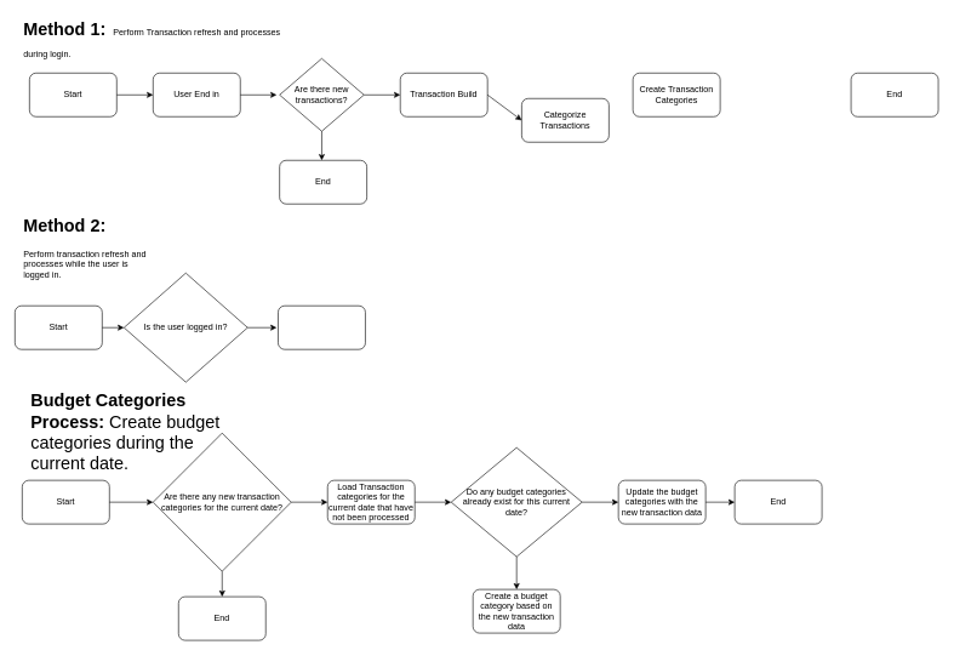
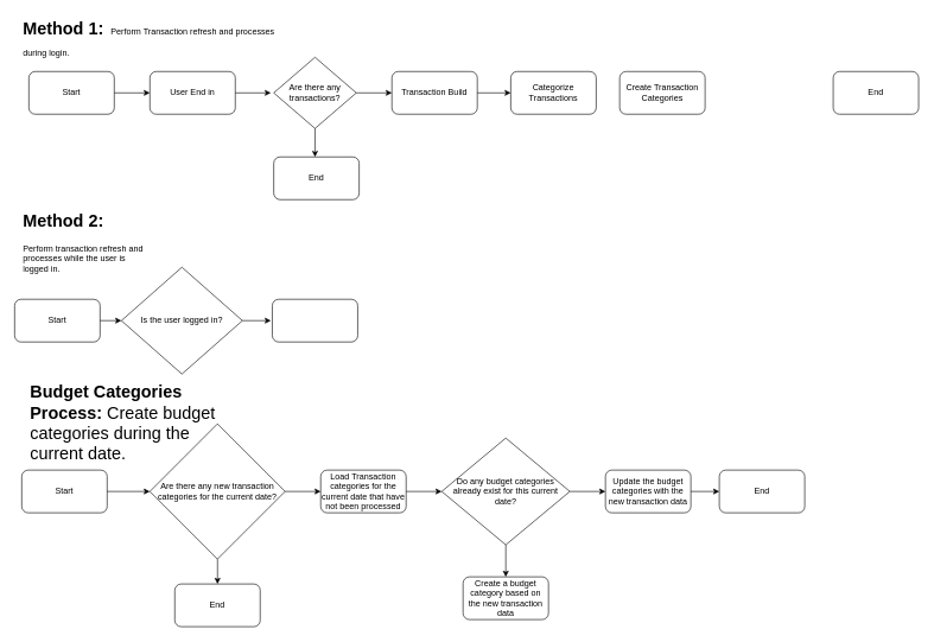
- <mxCell id="10" value="Are there new transactions?" style="rhombus;whiteSpace=wrap;html=1;" vertex="1" parent="1"><mxGeometry x="384" y="80" width="116" height="100" as="geometry" /></mxCell>
+ <mxCell id="10" value="Are there any transactions?" style="rhombus;whiteSpace=wrap;html=1;" vertex="1" parent="1"><mxGeometry x="384" y="80" width="116" height="100" as="geometry" /></mxCell>
- <mxCell id="7" value="Categorize Transactions" style="rounded=1;whiteSpace=wrap;html=1;" vertex="1" parent="1"><mxGeometry x="717" y="135" width="120" height="60" as="geometry" /></mxCell>
+ <mxCell id="7" value="Categorize Transactions" style="rounded=1;whiteSpace=wrap;html=1;" vertex="1" parent="1"><mxGeometry x="717" y="100" width="120" height="60" as="geometry" /></mxCell>
